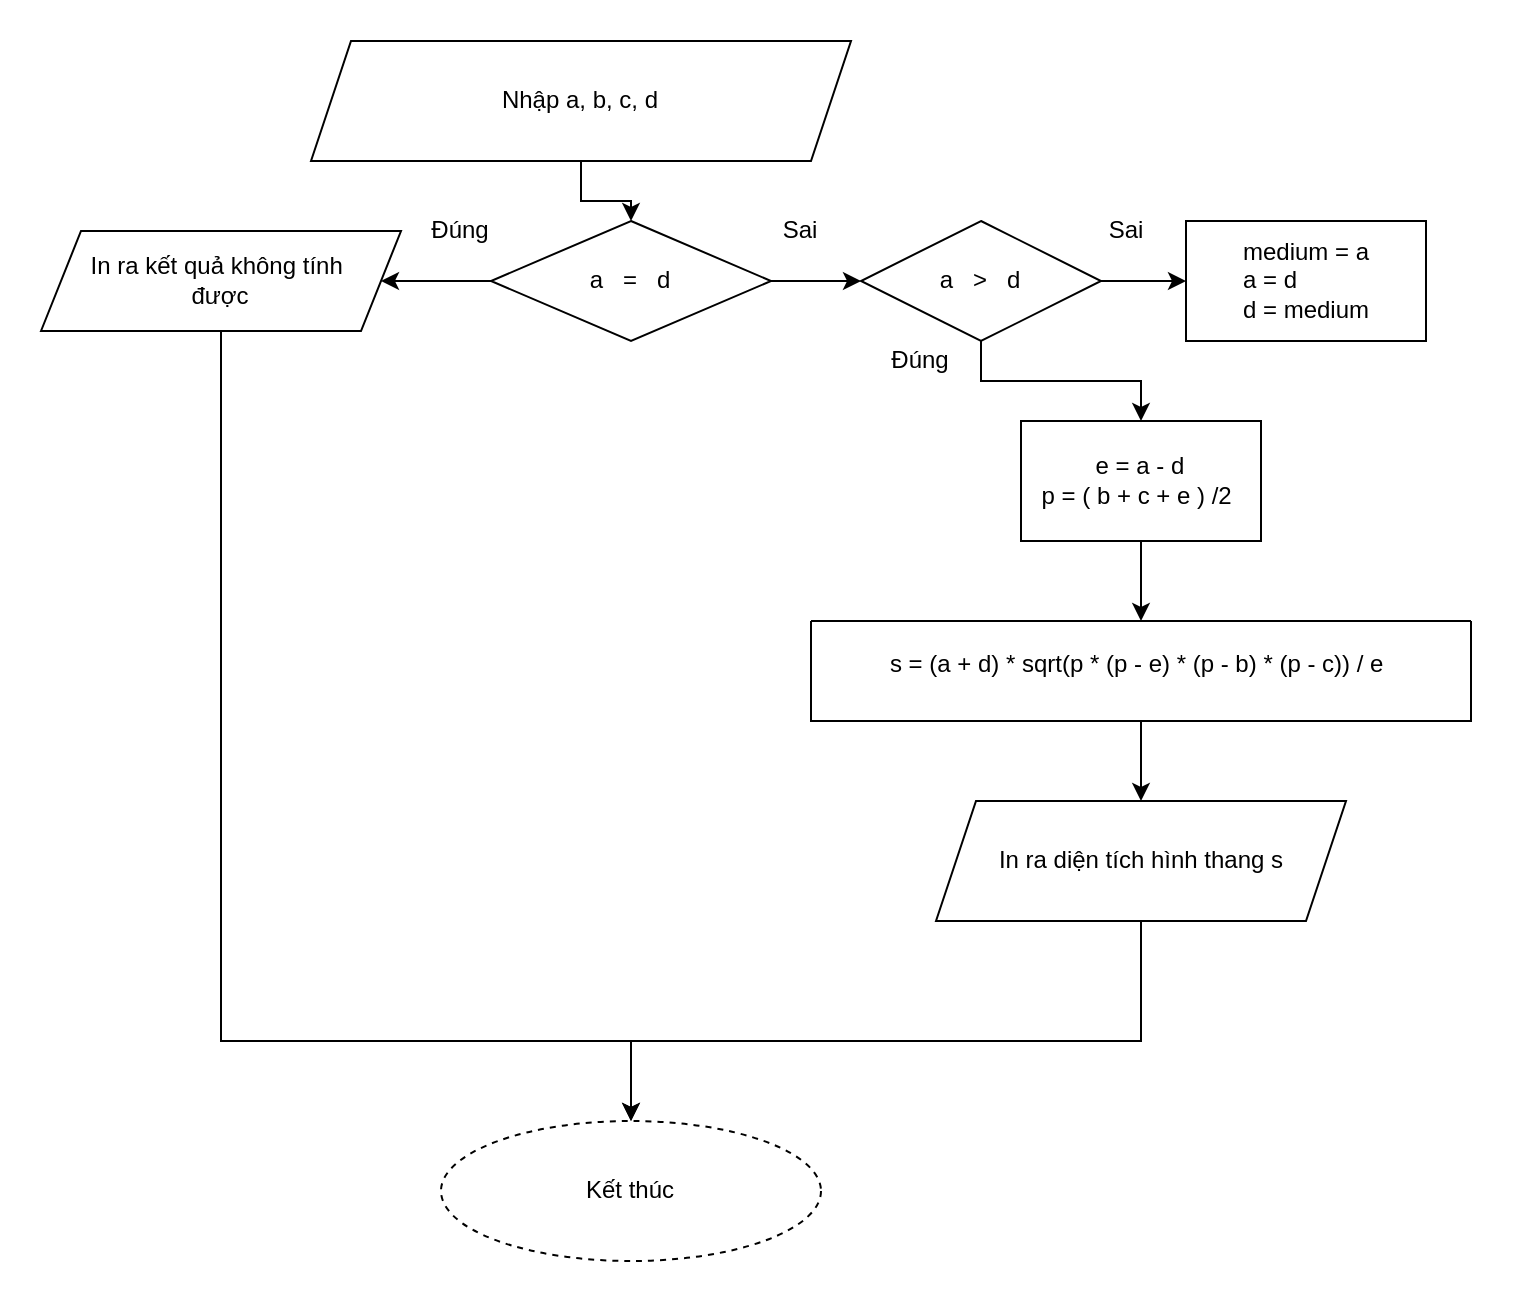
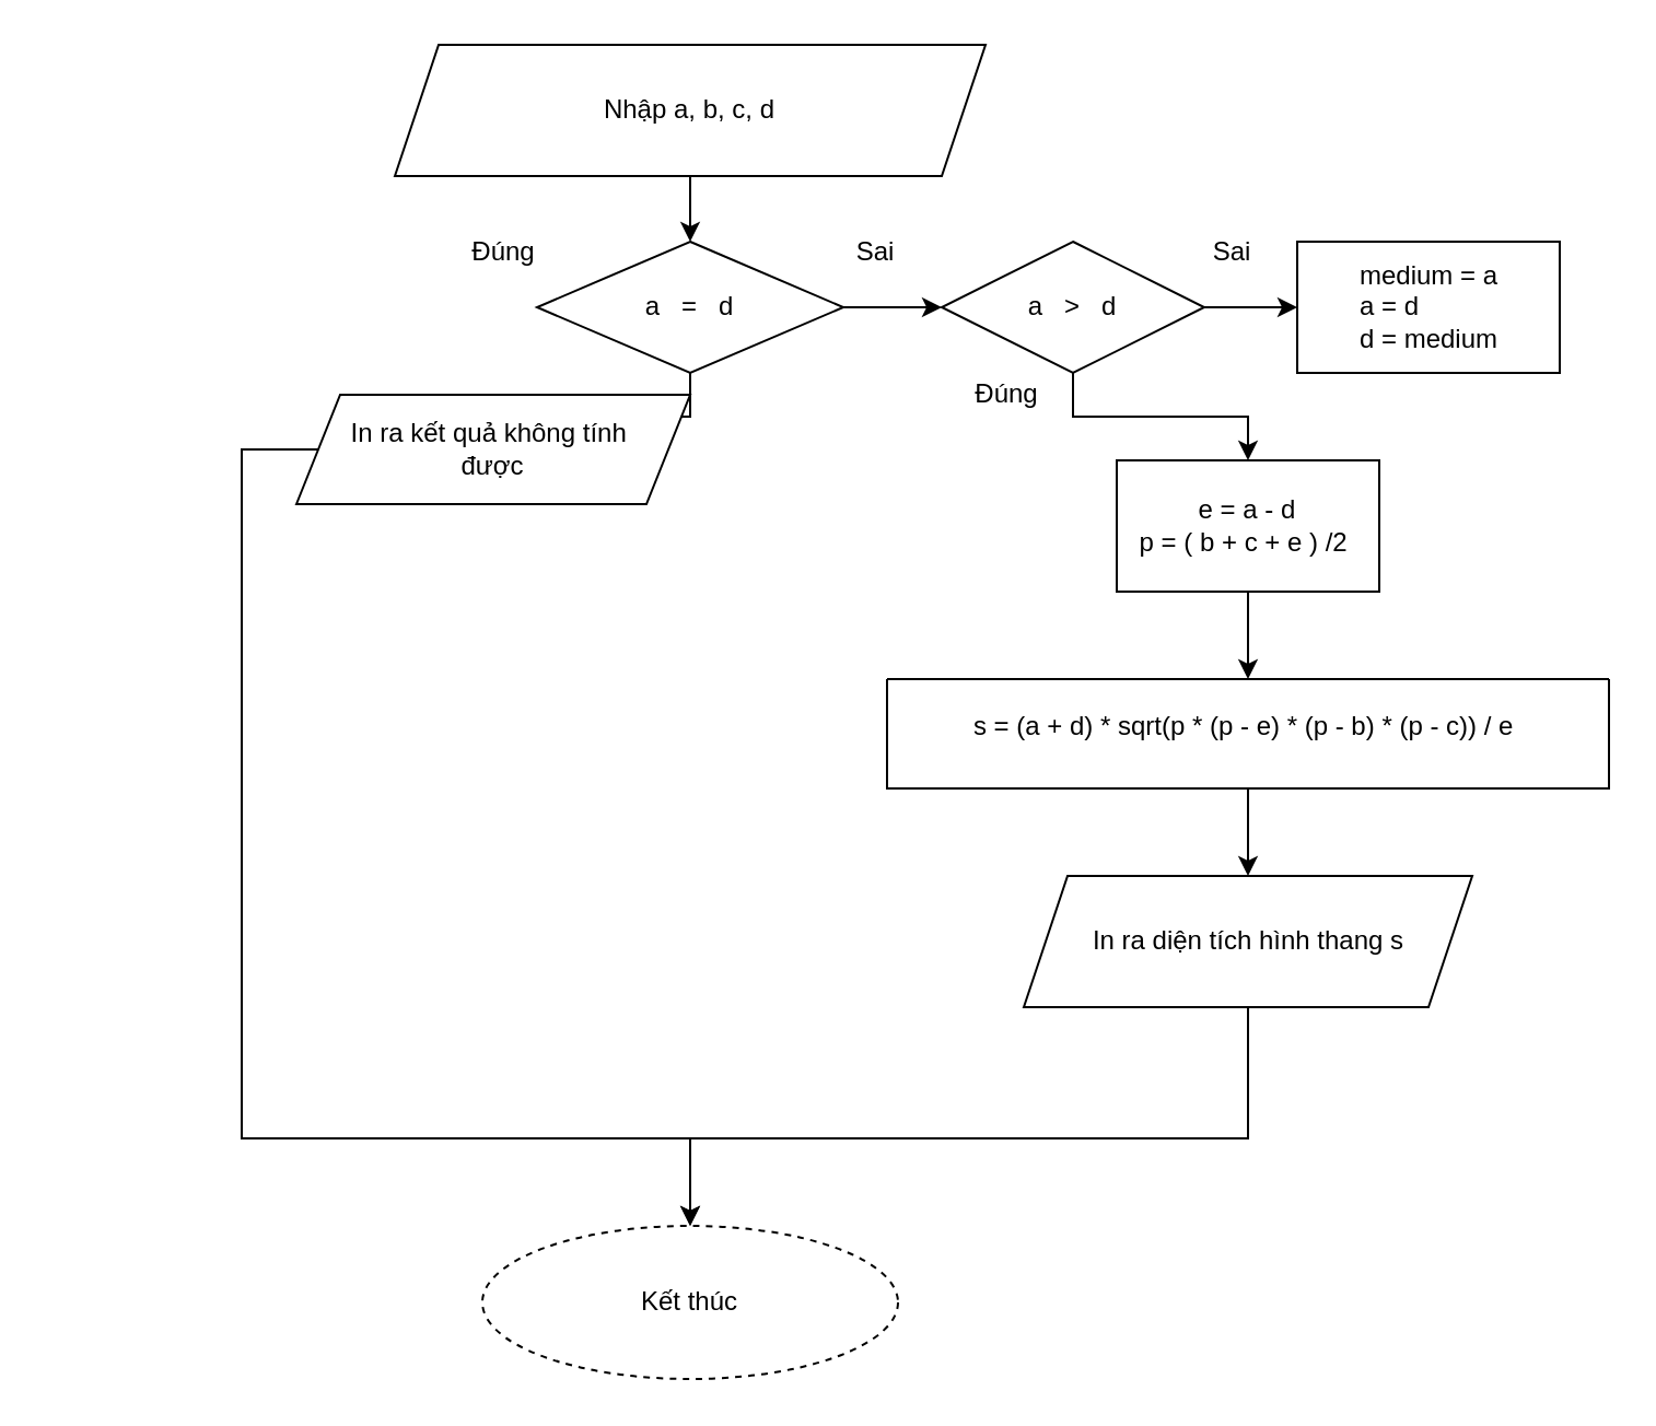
- <mxCell id="3" value="Nhập a, b, c, d" style="shape=parallelogram;perimeter=parallelogramPerimeter;whiteSpace=wrap;html=1;fixedSize=1;" vertex="1" parent="1"><mxGeometry x="155" y="20" width="270" height="60" as="geometry" /></mxCell>
+ <mxCell id="3" value="Nhập a, b, c, d" style="shape=parallelogram;perimeter=parallelogramPerimeter;whiteSpace=wrap;html=1;fixedSize=1;" vertex="1" parent="1"><mxGeometry x="180" y="20" width="270" height="60" as="geometry" /></mxCell>
- <mxCell id="15" value="In ra kết quả không tính&amp;nbsp;&lt;br&gt;được" style="shape=parallelogram;perimeter=parallelogramPerimeter;whiteSpace=wrap;html=1;fixedSize=1;" vertex="1" parent="1"><mxGeometry x="20" y="115" width="180" height="50" as="geometry" /></mxCell>
+ <mxCell id="15" value="In ra kết quả không tính&amp;nbsp;&lt;br&gt;được" style="shape=parallelogram;perimeter=parallelogramPerimeter;whiteSpace=wrap;html=1;fixedSize=1;" vertex="1" parent="1"><mxGeometry x="135" y="180" width="180" height="50" as="geometry" /></mxCell>
